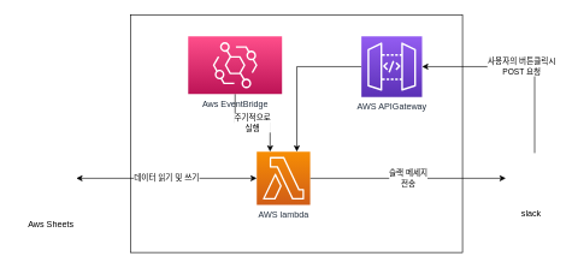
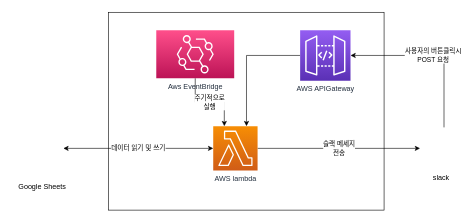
- <mxCell id="12" value="Aws Sheets" style="shape=image;imageAspect=0;aspect=fixed;verticalLabelPosition=bottom;verticalAlign=top;image=https://lh3.ggpht.com/e3oZddUHSC6EcnxC80rl_6HbY94sM63dn6KrEXJ-C4GIUN-t1XM0uYA_WUwyhbIHmVMH=w300;points=[[0,0,0,0,0],[0,0.25,0,0,0],[0,0.5,0,0,0],[0,0.75,0,0,0],[0,1,0,0,0],[0.25,0,0,0,0],[0.25,1,0,0,0],[0.5,0,0,0,0],[0.5,1,0,0,0],[0.75,0,0,0,0],[0.75,1,0,0,0],[0.85,0.5,0,0,0],[1,0,0,0,0],[1,0.25,0,0,0],[1,0.75,0,0,0],[1,1,0,0,0]];" vertex="1" parent="1"><mxGeometry x="20" y="197" width="100" height="100" as="geometry" /></mxCell>
+ <mxCell id="12" value="Google Sheets" style="shape=image;imageAspect=0;aspect=fixed;verticalLabelPosition=bottom;verticalAlign=top;image=https://lh3.ggpht.com/e3oZddUHSC6EcnxC80rl_6HbY94sM63dn6KrEXJ-C4GIUN-t1XM0uYA_WUwyhbIHmVMH=w300;points=[[0,0,0,0,0],[0,0.25,0,0,0],[0,0.5,0,0,0],[0,0.75,0,0,0],[0,1,0,0,0],[0.25,0,0,0,0],[0.25,1,0,0,0],[0.5,0,0,0,0],[0.5,1,0,0,0],[0.75,0,0,0,0],[0.75,1,0,0,0],[0.85,0.5,0,0,0],[1,0,0,0,0],[1,0.25,0,0,0],[1,0.75,0,0,0],[1,1,0,0,0]];" vertex="1" parent="1"><mxGeometry x="20" y="197" width="100" height="100" as="geometry" /></mxCell>
